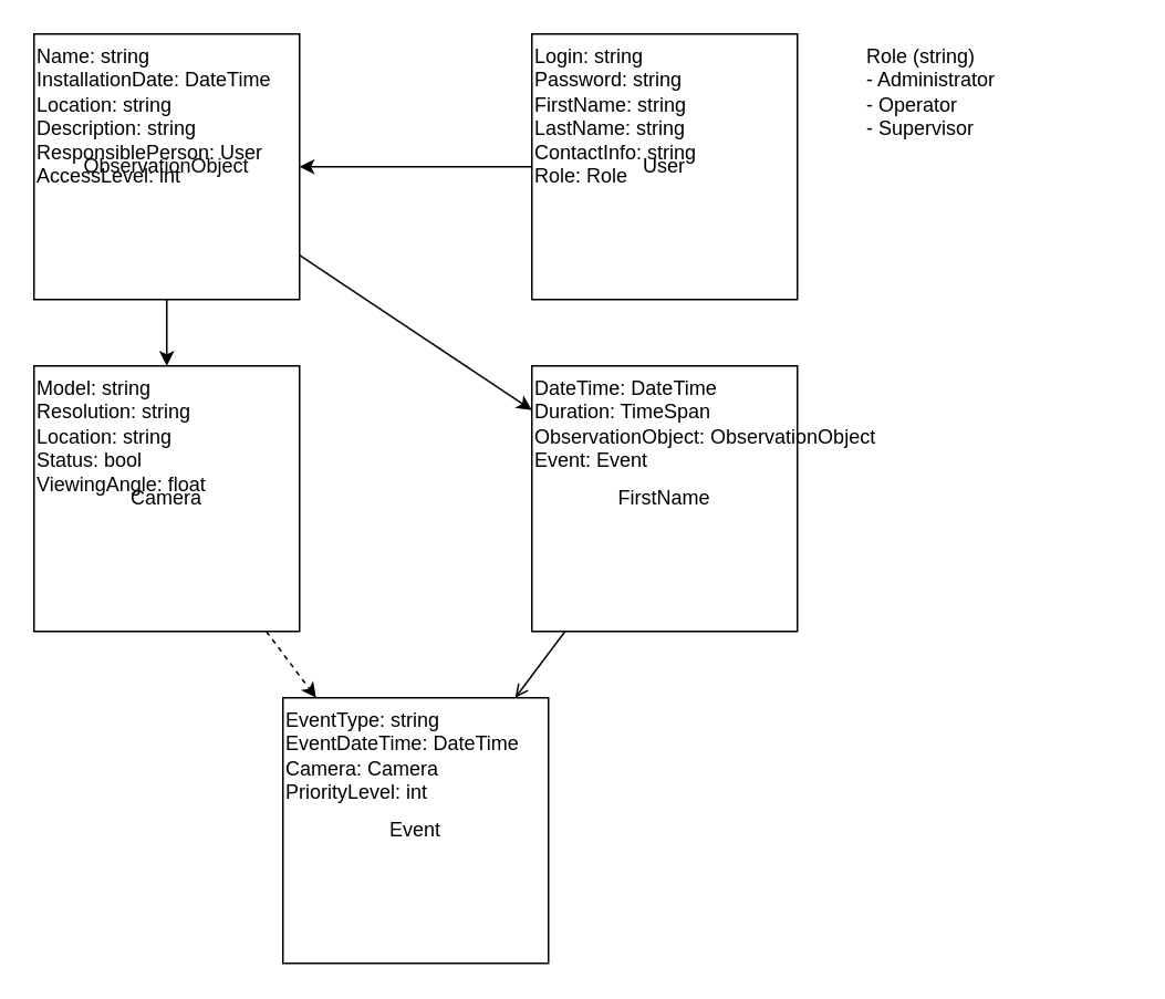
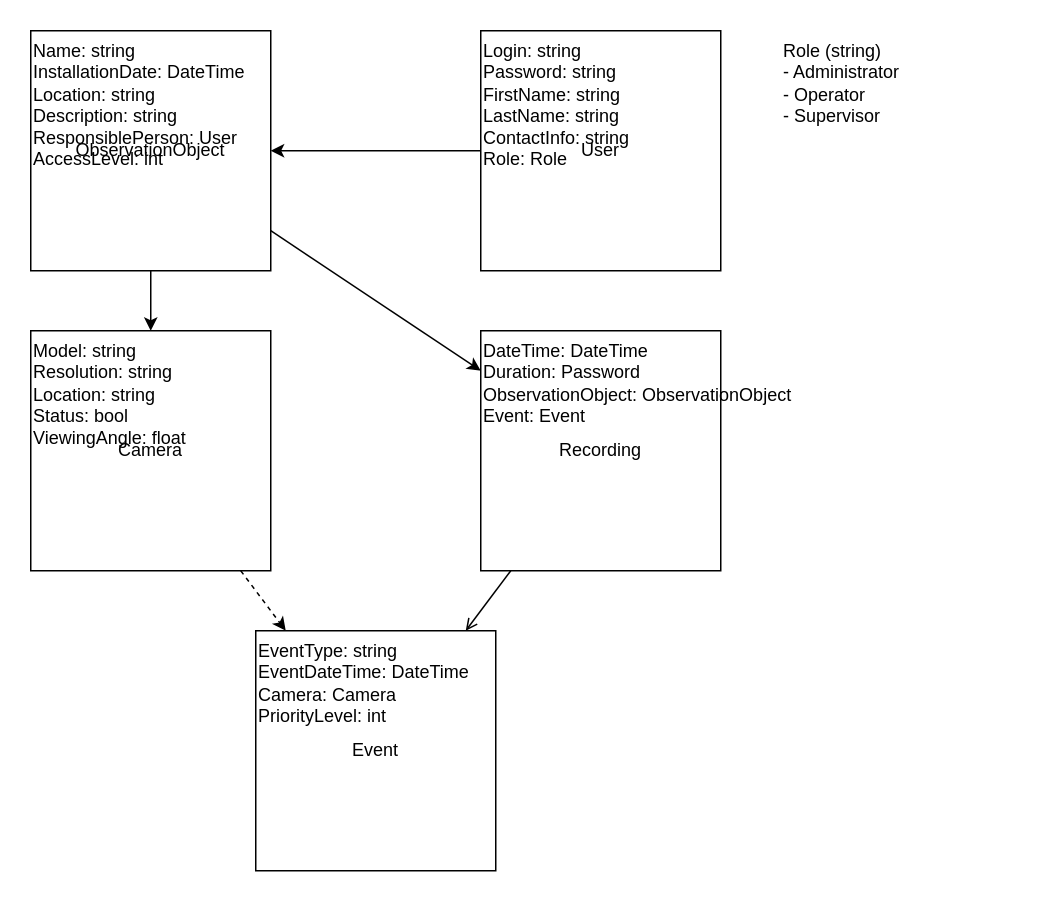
- <mxCell id="9" value="DateTime: DateTime&#10;Duration: TimeSpan&#10;ObservationObject: ObservationObject&#10;Event: Event" style="text;html=1;align=left;verticalAlign=top;" vertex="1" parent="8"><mxGeometry width="160" height="120" as="geometry" /></mxCell>
+ <mxCell id="9" value="DateTime: DateTime&#10;Duration: Password&#10;ObservationObject: ObservationObject&#10;Event: Event" style="text;html=1;align=left;verticalAlign=top;" vertex="1" parent="8"><mxGeometry width="160" height="120" as="geometry" /></mxCell>
- <mxCell id="8" value="FirstName" style="rounded=0;whiteSpace=wrap;html=1;" vertex="1" parent="1"><mxGeometry x="320" y="220" width="160" height="160" as="geometry" /></mxCell>
+ <mxCell id="8" value="Recording" style="rounded=0;whiteSpace=wrap;html=1;" vertex="1" parent="1"><mxGeometry x="320" y="220" width="160" height="160" as="geometry" /></mxCell>
